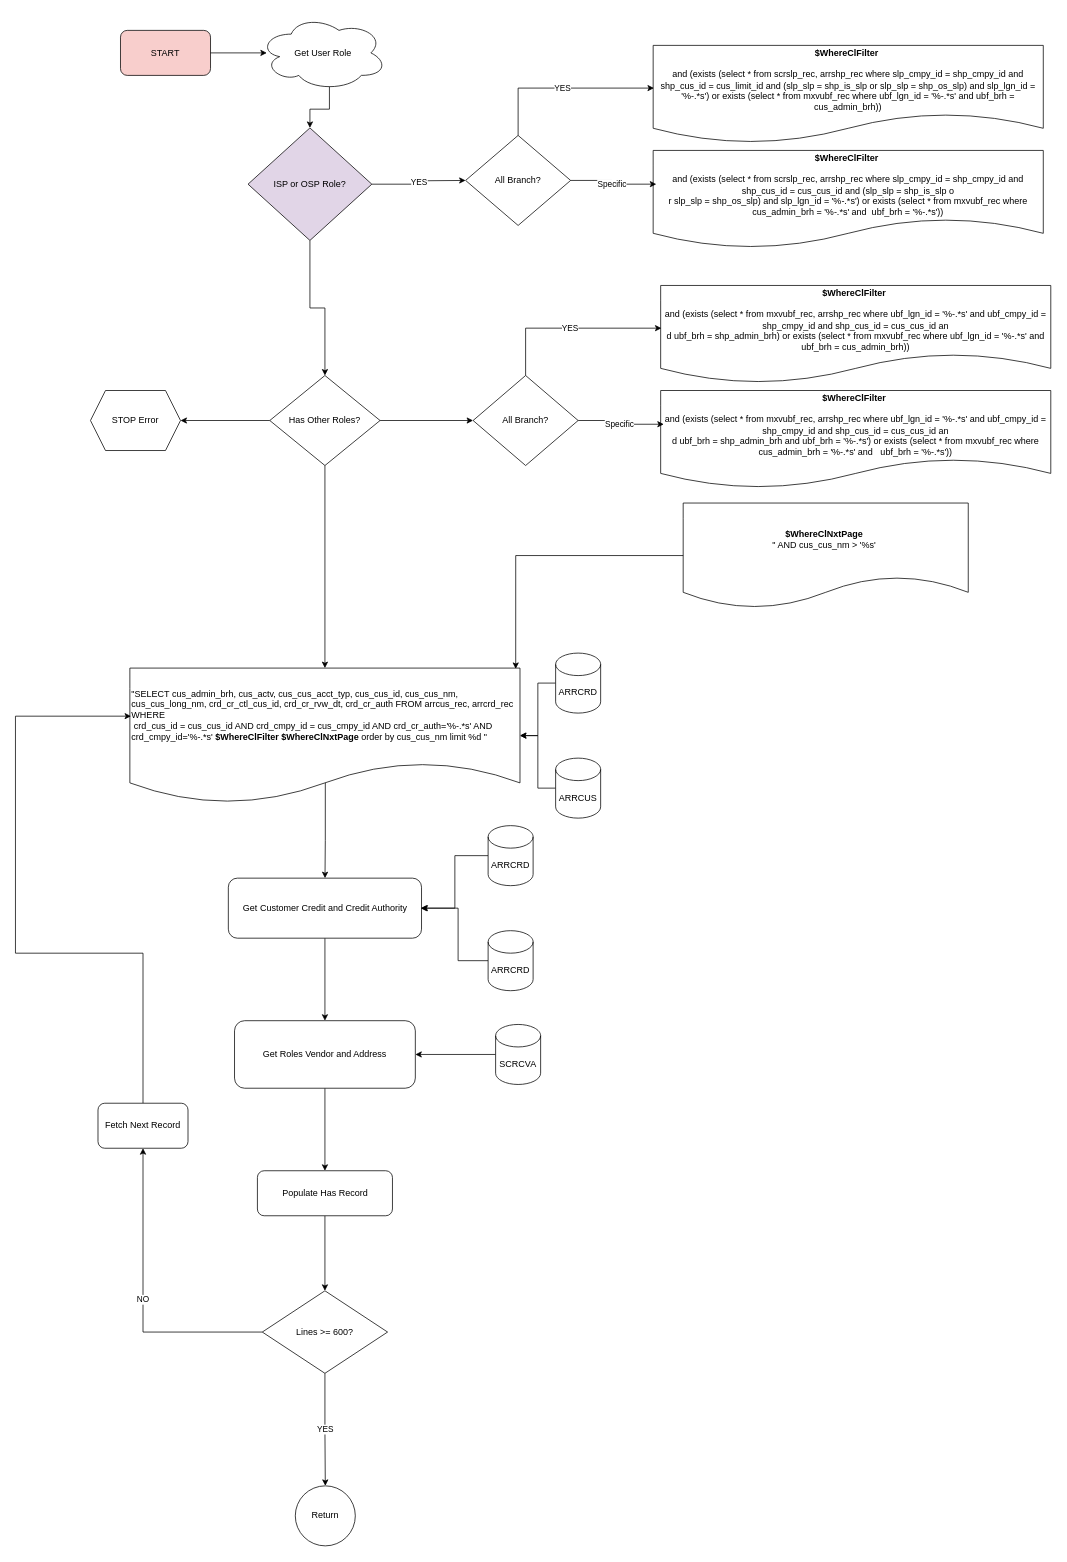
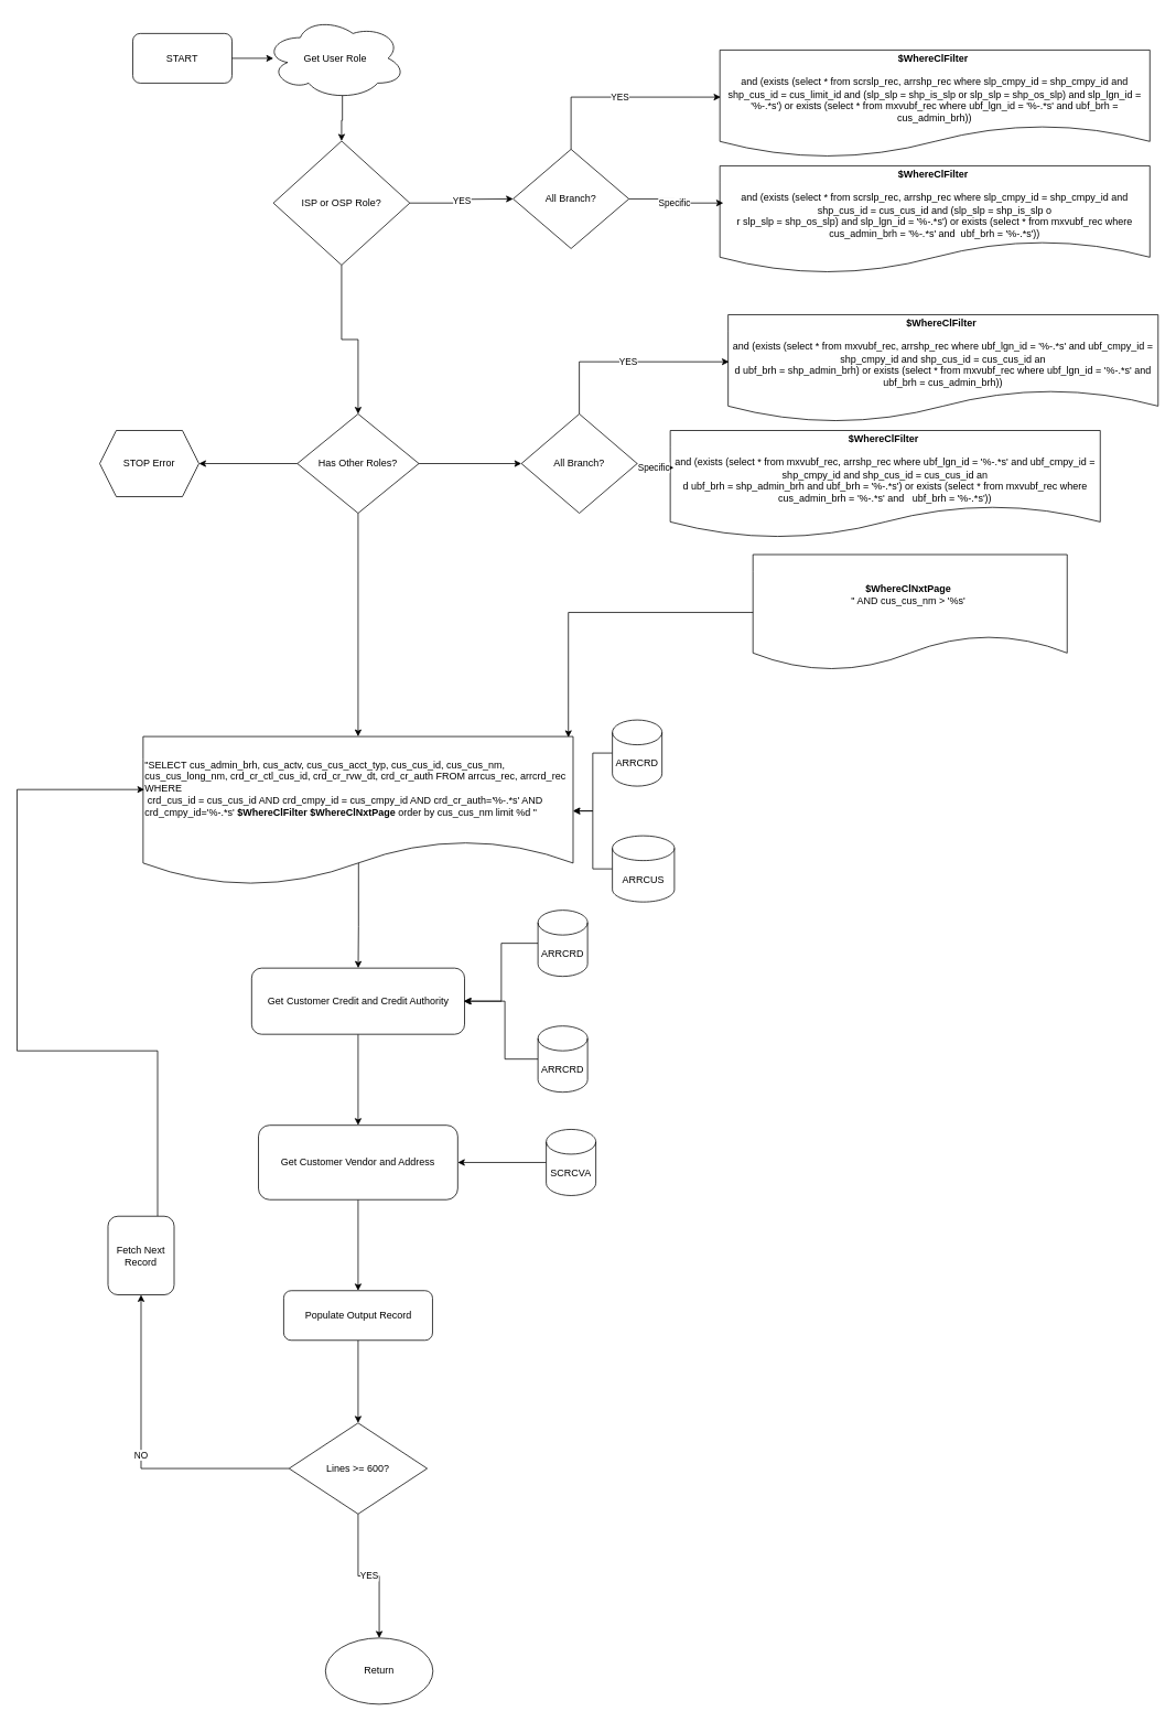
- <mxCell id="2" value="START" style="rounded=1;whiteSpace=wrap;html=1;fillColor=#f8cecc;" parent="1" vertex="1"><mxGeometry x="160" y="40" width="120" height="60" as="geometry" /></mxCell>
+ <mxCell id="2" value="START" style="rounded=1;whiteSpace=wrap;html=1;" parent="1" vertex="1"><mxGeometry x="160" y="40" width="120" height="60" as="geometry" /></mxCell>
- <mxCell id="9" value="Get User Role" style="ellipse;shape=cloud;whiteSpace=wrap;html=1;" parent="1" vertex="1"><mxGeometry x="345" y="20" width="170" height="100" as="geometry" /></mxCell>
+ <mxCell id="9" value="Get User Role" style="ellipse;shape=cloud;whiteSpace=wrap;html=1;" parent="1" vertex="1"><mxGeometry x="320" y="20" width="170" height="100" as="geometry" /></mxCell>
- <mxCell id="13" value="ISP or OSP Role?" style="rhombus;whiteSpace=wrap;html=1;fillColor=#e1d5e7;" parent="1" vertex="1"><mxGeometry x="330" y="170" width="165" height="150" as="geometry" /></mxCell>
+ <mxCell id="13" value="ISP or OSP Role?" style="rhombus;whiteSpace=wrap;html=1;" parent="1" vertex="1"><mxGeometry x="330" y="170" width="165" height="150" as="geometry" /></mxCell>
- <mxCell id="26" value="&lt;div&gt;&lt;b style=&quot;background-color: transparent; color: light-dark(rgb(0, 0, 0), rgb(255, 255, 255)); text-align: left;&quot;&gt;$WhereClFilter&lt;/b&gt;&amp;nbsp;&lt;br&gt;&lt;br&gt;and (exists (select * from mxvubf_rec, arrshp_rec where ubf_lgn_id = '%-.*s' and ubf_cmpy_id = shp_cmpy_id and shp_cus_id = cus_cus_id an&lt;/div&gt;&lt;div&gt;d ubf_brh = shp_admin_brh and ubf_brh = '%-.*s') or exists (select * from mxvubf_rec where cus_admin_brh = '%-.*s' and&amp;nbsp; &amp;nbsp;ubf_brh = '%-.*s'))&lt;/div&gt;" style="shape=document;whiteSpace=wrap;html=1;boundedLbl=1;" parent="1" vertex="1"><mxGeometry x="880" y="520" width="520" height="130" as="geometry" /></mxCell>
+ <mxCell id="26" value="&lt;div&gt;&lt;b style=&quot;background-color: transparent; color: light-dark(rgb(0, 0, 0), rgb(255, 255, 255)); text-align: left;&quot;&gt;$WhereClFilter&lt;/b&gt;&amp;nbsp;&lt;br&gt;&lt;br&gt;and (exists (select * from mxvubf_rec, arrshp_rec where ubf_lgn_id = '%-.*s' and ubf_cmpy_id = shp_cmpy_id and shp_cus_id = cus_cus_id an&lt;/div&gt;&lt;div&gt;d ubf_brh = shp_admin_brh and ubf_brh = '%-.*s') or exists (select * from mxvubf_rec where cus_admin_brh = '%-.*s' and&amp;nbsp; &amp;nbsp;ubf_brh = '%-.*s'))&lt;/div&gt;" style="shape=document;whiteSpace=wrap;html=1;boundedLbl=1;" parent="1" vertex="1"><mxGeometry x="810" y="520" width="520" height="130" as="geometry" /></mxCell>
- <mxCell id="8" value="ARRCUS" style="shape=cylinder3;whiteSpace=wrap;html=1;boundedLbl=1;backgroundOutline=1;size=15;" parent="1" vertex="1"><mxGeometry x="740" y="1010" width="60" height="80" as="geometry" /></mxCell>
+ <mxCell id="8" value="ARRCUS" style="shape=cylinder3;whiteSpace=wrap;html=1;boundedLbl=1;backgroundOutline=1;size=15;" parent="1" vertex="1"><mxGeometry x="740" y="1010" width="75" height="80" as="geometry" /></mxCell>
- <mxCell id="39" value="Get Roles Vendor and Address" style="rounded=1;whiteSpace=wrap;html=1;" parent="1" vertex="1"><mxGeometry x="312" y="1360" width="241" height="90" as="geometry" /></mxCell>
+ <mxCell id="39" value="Get Customer Vendor and Address" style="rounded=1;whiteSpace=wrap;html=1;" parent="1" vertex="1"><mxGeometry x="312" y="1360" width="241" height="90" as="geometry" /></mxCell>
- <mxCell id="46" value="Fetch Next Record" style="rounded=1;whiteSpace=wrap;html=1;" parent="1" vertex="1"><mxGeometry x="130" y="1470" width="120" height="60" as="geometry" /></mxCell>
+ <mxCell id="46" value="Fetch Next Record" style="rounded=1;whiteSpace=wrap;html=1;" parent="1" vertex="1"><mxGeometry x="130" y="1470" width="80" height="95" as="geometry" /></mxCell>
- <mxCell id="48" value="Populate Has Record" style="rounded=1;whiteSpace=wrap;html=1;" parent="1" vertex="1"><mxGeometry x="342.5" y="1560" width="180" height="60" as="geometry" /></mxCell>
+ <mxCell id="48" value="Populate Output Record" style="rounded=1;whiteSpace=wrap;html=1;" parent="1" vertex="1"><mxGeometry x="342.5" y="1560" width="180" height="60" as="geometry" /></mxCell>
- <mxCell id="49" value="Return" style="ellipse;whiteSpace=wrap;html=1;aspect=fixed;" parent="1" vertex="1"><mxGeometry x="393" y="1980" width="80" height="80" as="geometry" /></mxCell>
+ <mxCell id="49" value="Return" style="ellipse;whiteSpace=wrap;html=1;aspect=fixed;" parent="1" vertex="1"><mxGeometry x="393" y="1980" width="130" height="80" as="geometry" /></mxCell>
